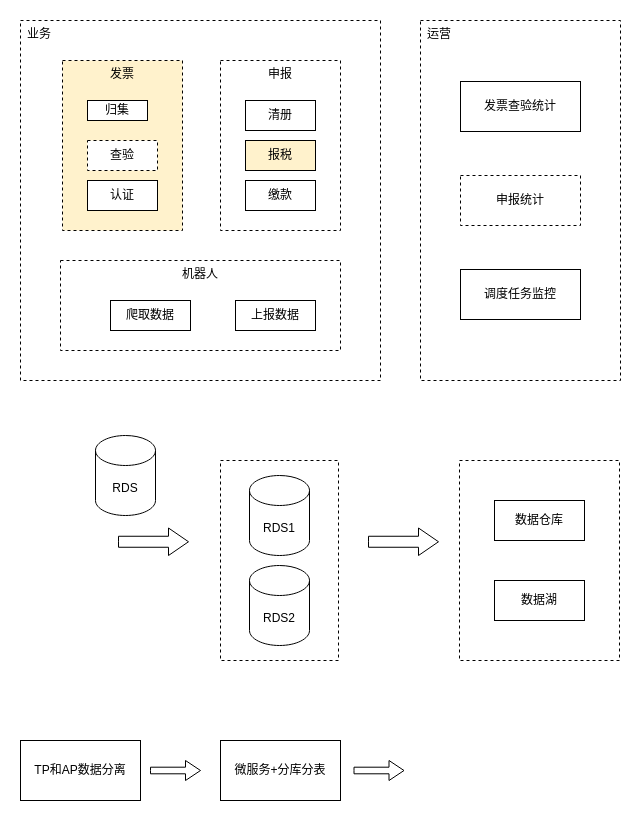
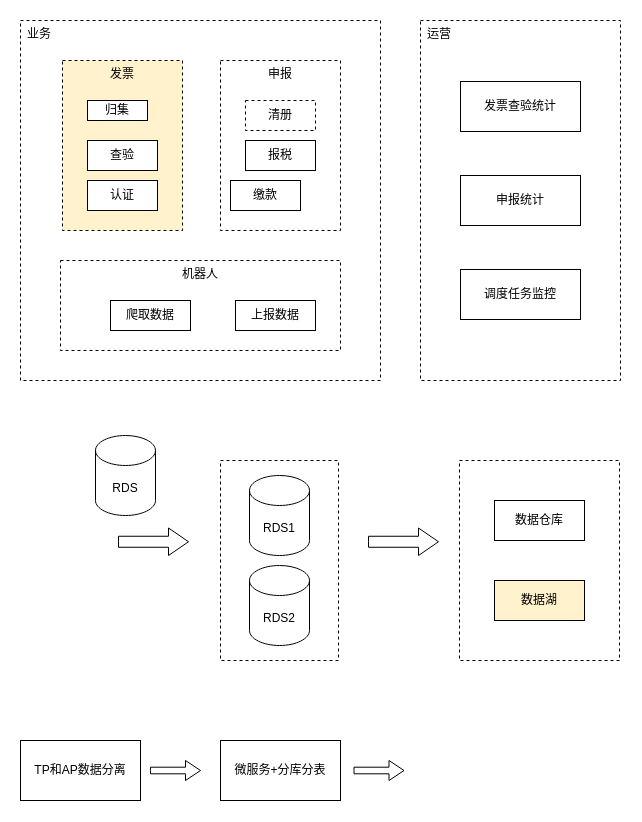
- <mxCell id="12" value="清册" style="rounded=0;whiteSpace=wrap;html=1;" parent="1" vertex="1"><mxGeometry x="245" y="100" width="70" height="30" as="geometry" /></mxCell>
+ <mxCell id="12" value="清册" style="rounded=0;whiteSpace=wrap;html=1;dashed=1;" parent="1" vertex="1"><mxGeometry x="245" y="100" width="70" height="30" as="geometry" /></mxCell>
- <mxCell id="9" value="查验" style="rounded=0;whiteSpace=wrap;html=1;dashed=1;" parent="1" vertex="1"><mxGeometry x="87" y="140" width="70" height="30" as="geometry" /></mxCell>
+ <mxCell id="9" value="查验" style="rounded=0;whiteSpace=wrap;html=1;" parent="1" vertex="1"><mxGeometry x="87" y="140" width="70" height="30" as="geometry" /></mxCell>
- <mxCell id="13" value="报税" style="rounded=0;whiteSpace=wrap;html=1;fillColor=#fff2cc;" parent="1" vertex="1"><mxGeometry x="245" y="140" width="70" height="30" as="geometry" /></mxCell>
+ <mxCell id="13" value="报税" style="rounded=0;whiteSpace=wrap;html=1;" parent="1" vertex="1"><mxGeometry x="245" y="140" width="70" height="30" as="geometry" /></mxCell>
- <mxCell id="14" value="缴款" style="rounded=0;whiteSpace=wrap;html=1;" parent="1" vertex="1"><mxGeometry x="245" y="180" width="70" height="30" as="geometry" /></mxCell>
+ <mxCell id="14" value="缴款" style="rounded=0;whiteSpace=wrap;html=1;" parent="1" vertex="1"><mxGeometry x="230" y="180" width="70" height="30" as="geometry" /></mxCell>
- <mxCell id="18" value="申报统计" style="rounded=0;whiteSpace=wrap;html=1;verticalAlign=middle;dashed=1;" parent="1" vertex="1"><mxGeometry x="460" y="175" width="120" height="50" as="geometry" /></mxCell>
+ <mxCell id="18" value="申报统计" style="rounded=0;whiteSpace=wrap;html=1;verticalAlign=middle;" parent="1" vertex="1"><mxGeometry x="460" y="175" width="120" height="50" as="geometry" /></mxCell>
- <mxCell id="23" value="数据湖" style="rounded=0;whiteSpace=wrap;html=1;" parent="1" vertex="1"><mxGeometry x="494" y="580" width="90" height="40" as="geometry" /></mxCell>
+ <mxCell id="23" value="数据湖" style="rounded=0;whiteSpace=wrap;html=1;fillColor=#fff2cc;" parent="1" vertex="1"><mxGeometry x="494" y="580" width="90" height="40" as="geometry" /></mxCell>
